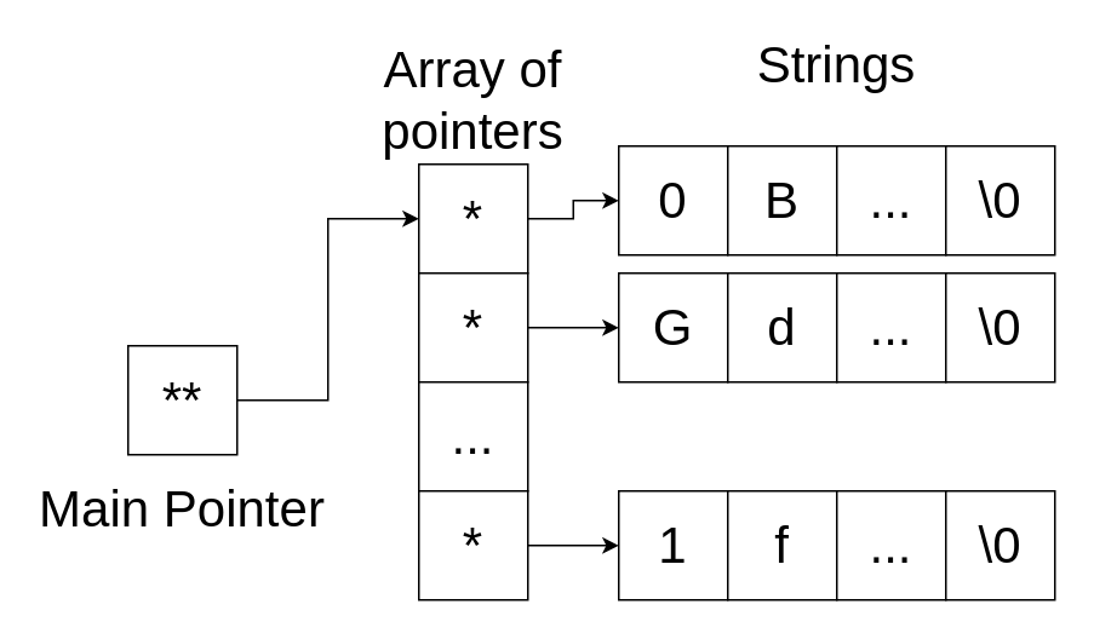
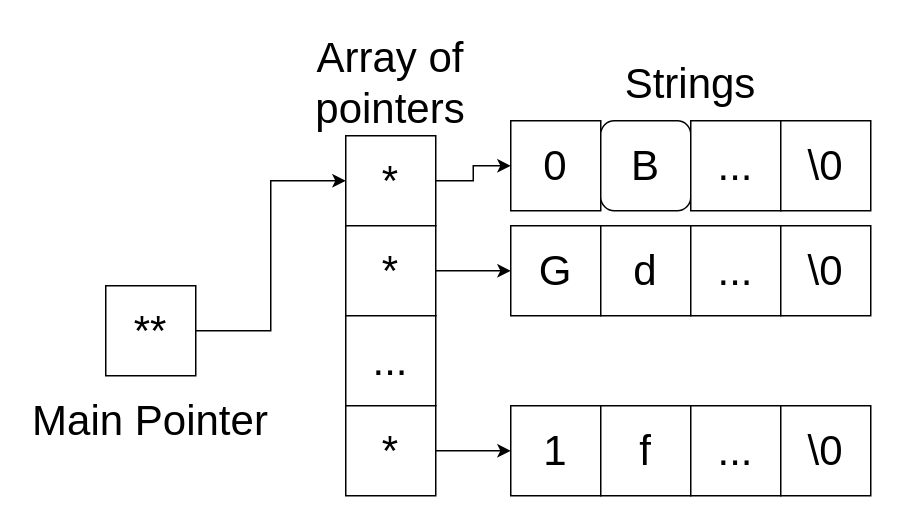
- <mxCell id="25" value="Strings" style="text;html=1;strokeColor=none;fillColor=none;align=center;verticalAlign=middle;whiteSpace=wrap;rounded=0;shadow=0;glass=0;comic=0;fontSize=28;" parent="1" vertex="1"><mxGeometry x="400" y="12.5" width="120" height="45" as="geometry" /></mxCell>
+ <mxCell id="25" value="Strings" style="text;html=1;strokeColor=none;fillColor=none;align=center;verticalAlign=middle;whiteSpace=wrap;rounded=0;shadow=0;glass=0;comic=0;fontSize=28;" parent="1" vertex="1"><mxGeometry x="400" y="32.5" width="120" height="45" as="geometry" /></mxCell>
- <mxCell id="12" value="B" style="rounded=0;whiteSpace=wrap;html=1;glass=0;shadow=0;comic=0;fontSize=28;" parent="1" vertex="1"><mxGeometry x="400" y="80" width="60" height="60" as="geometry" /></mxCell>
+ <mxCell id="12" value="B" style="whiteSpace=wrap;html=1;glass=0;shadow=0;comic=0;fontSize=28;rounded=1;" parent="1" vertex="1"><mxGeometry x="400" y="80" width="60" height="60" as="geometry" /></mxCell>
